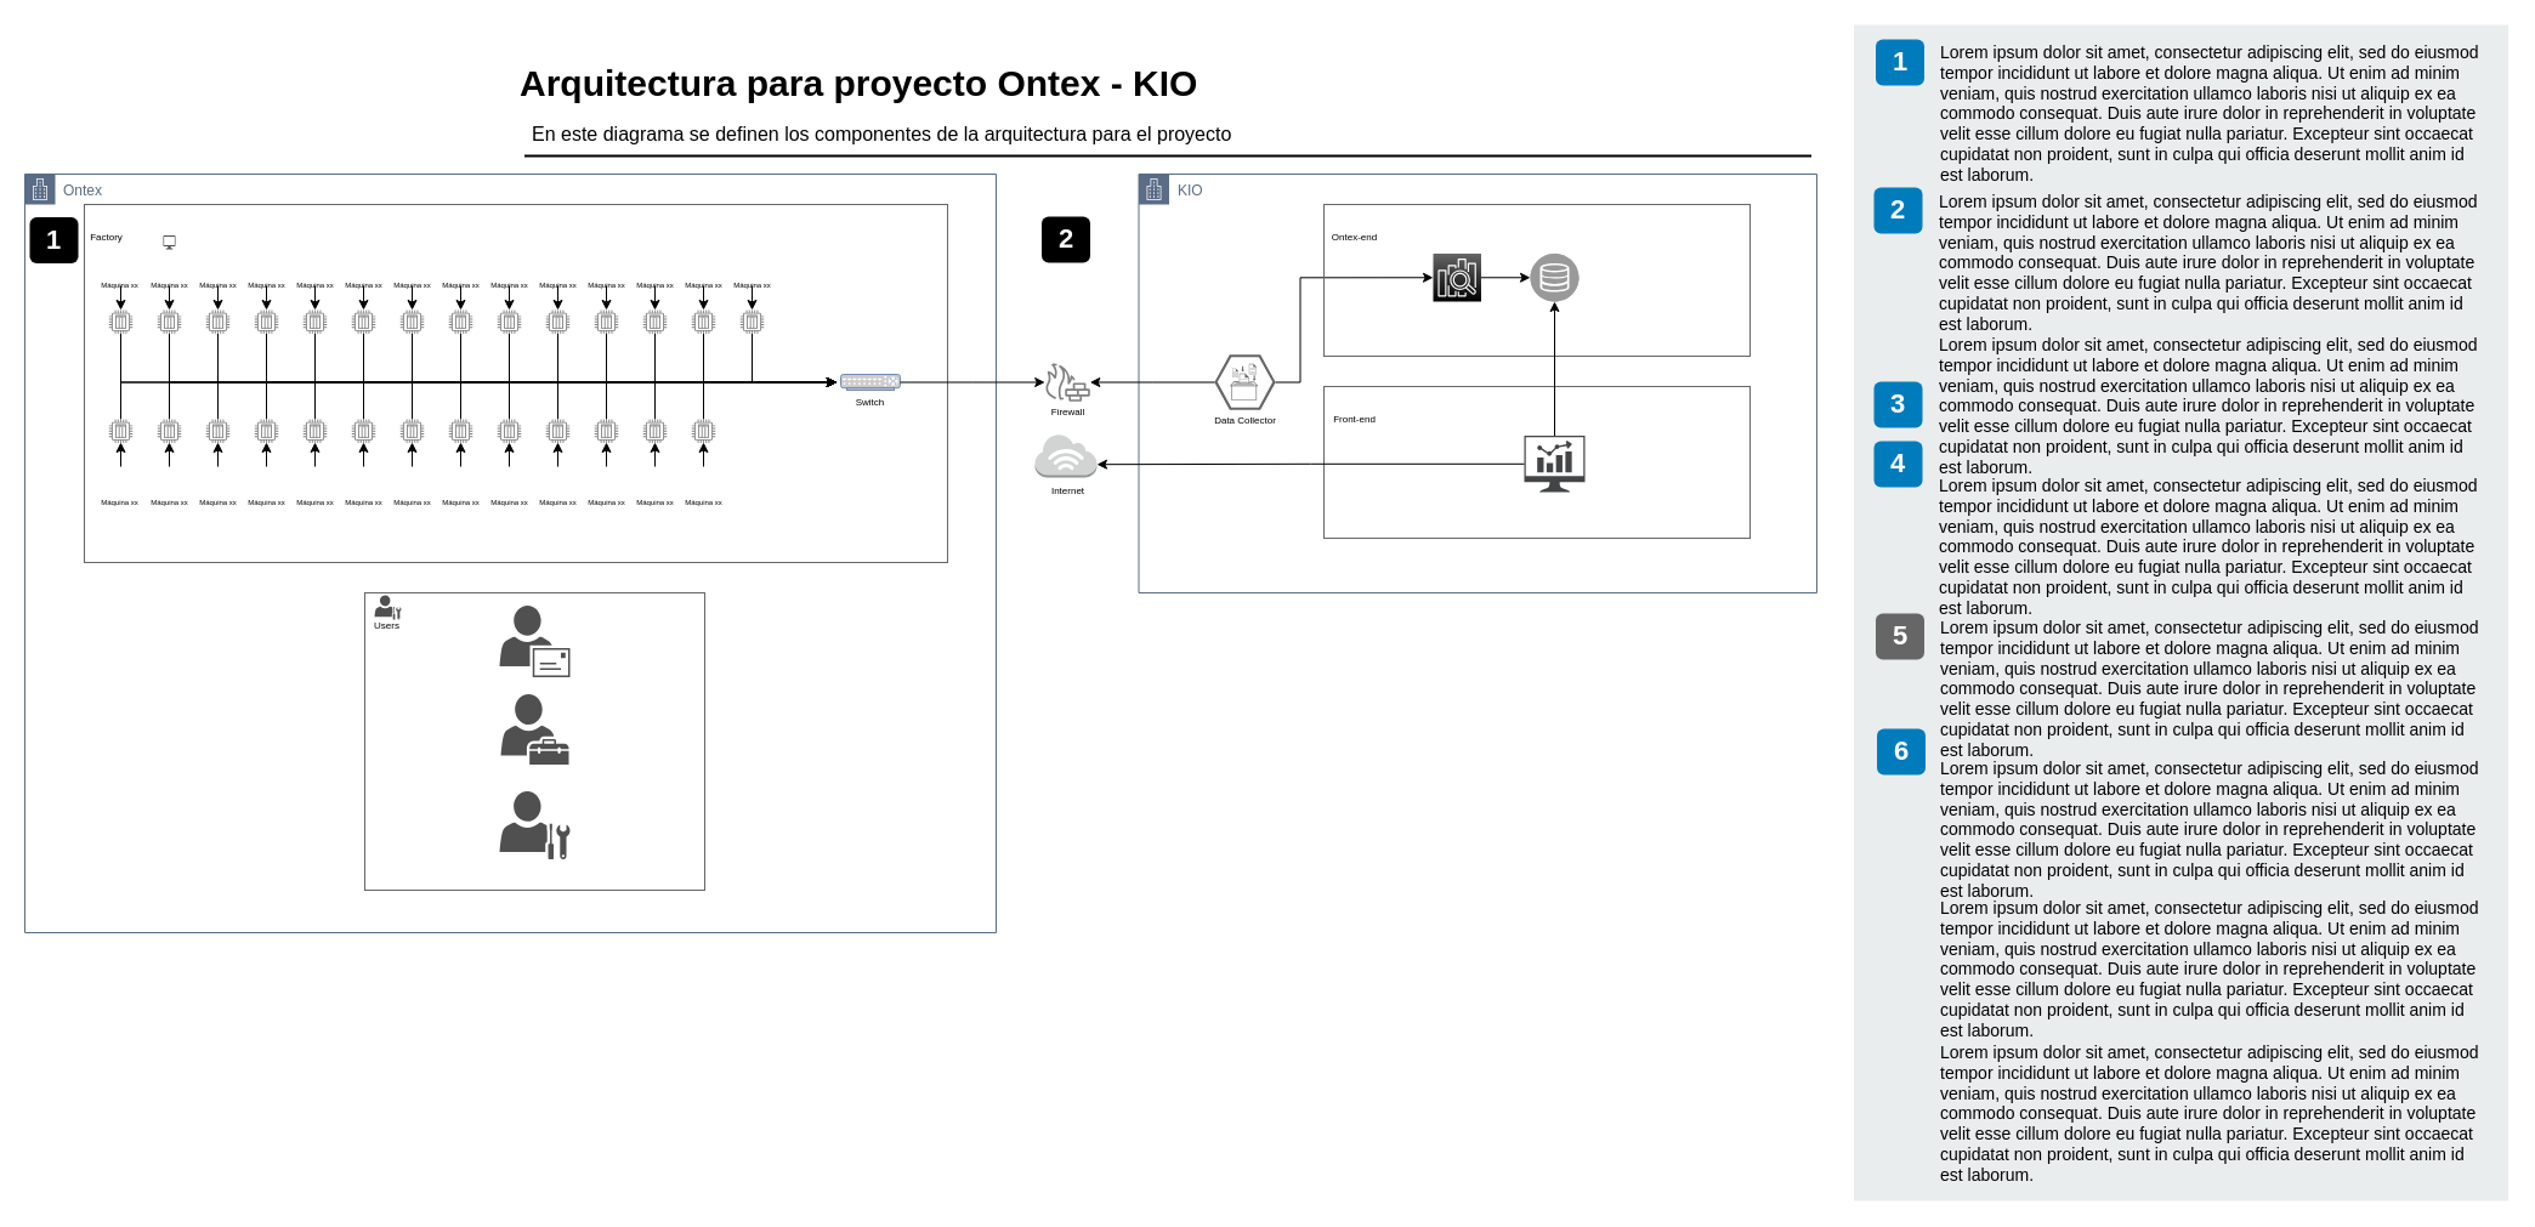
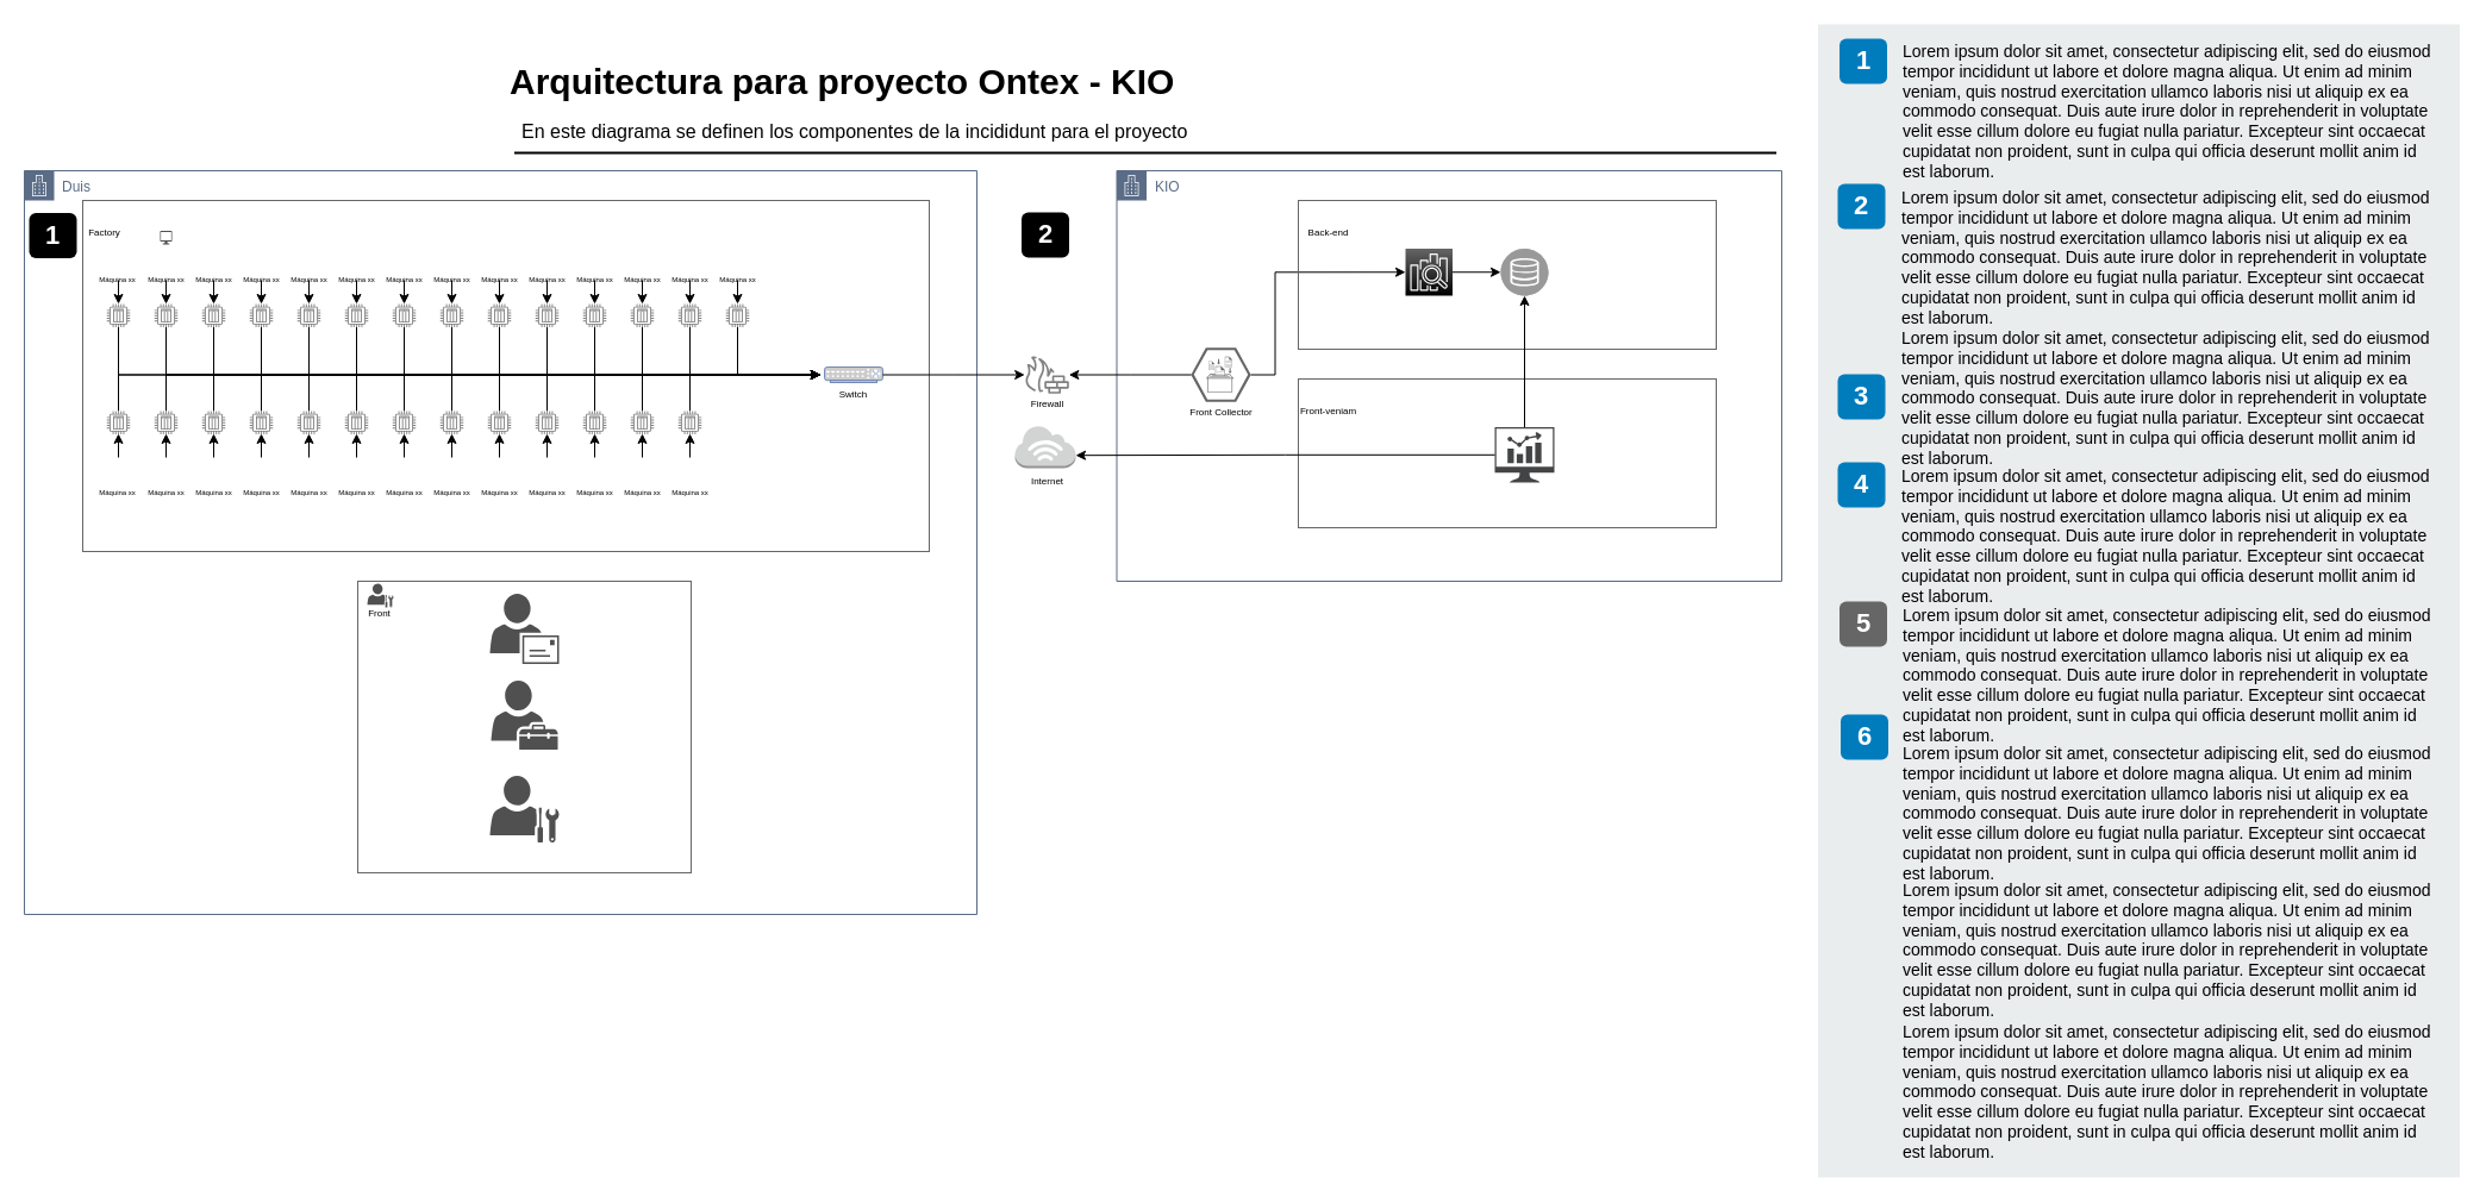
- <mxCell id="152" value="En este diagrama se definen los componentes de la arquitectura para el proyecto" style="text;html=1;resizable=0;points=[];autosize=1;align=left;verticalAlign=top;spacingTop=-4;fontSize=16" parent="1" vertex="1"><mxGeometry x="435.5" y="98" width="600" height="30" as="geometry" /></mxCell>
+ <mxCell id="152" value="En este diagrama se definen los componentes de la incididunt para el proyecto" style="text;html=1;resizable=0;points=[];autosize=1;align=left;verticalAlign=top;spacingTop=-4;fontSize=16" parent="1" vertex="1"><mxGeometry x="435.5" y="98" width="600" height="30" as="geometry" /></mxCell>
- <mxCell id="2" value="Ontex" style="points=[[0,0],[0.25,0],[0.5,0],[0.75,0],[1,0],[1,0.25],[1,0.5],[1,0.75],[1,1],[0.75,1],[0.5,1],[0.25,1],[0,1],[0,0.75],[0,0.5],[0,0.25]];outlineConnect=0;gradientColor=none;html=1;whiteSpace=wrap;fontSize=12;fontStyle=0;shape=mxgraph.aws4.group;grIcon=mxgraph.aws4.group_corporate_data_center;strokeColor=#5A6C86;fillColor=none;verticalAlign=top;align=left;spacingLeft=30;fontColor=#5A6C86;dashed=0;container=1;pointerEvents=0;collapsible=0;recursiveResize=0;" parent="1" vertex="1"><mxGeometry x="20" y="143" width="800" height="625" as="geometry" /></mxCell>
+ <mxCell id="2" value="Duis" style="points=[[0,0],[0.25,0],[0.5,0],[0.75,0],[1,0],[1,0.25],[1,0.5],[1,0.75],[1,1],[0.75,1],[0.5,1],[0.25,1],[0,1],[0,0.75],[0,0.5],[0,0.25]];outlineConnect=0;gradientColor=none;html=1;whiteSpace=wrap;fontSize=12;fontStyle=0;shape=mxgraph.aws4.group;grIcon=mxgraph.aws4.group_corporate_data_center;strokeColor=#5A6C86;fillColor=none;verticalAlign=top;align=left;spacingLeft=30;fontColor=#5A6C86;dashed=0;container=1;pointerEvents=0;collapsible=0;recursiveResize=0;" parent="1" vertex="1"><mxGeometry x="20" y="143" width="800" height="625" as="geometry" /></mxCell>
- <mxCell id="177" value="&lt;font style=&quot;font-size: 8px;&quot;&gt;Ontex-end&lt;/font&gt;" style="text;html=1;align=center;verticalAlign=middle;resizable=0;points=[];autosize=1;strokeColor=none;fillColor=none;" vertex="1" parent="173"><mxGeometry x="-5" y="10.5" width="60" height="30" as="geometry" /></mxCell>
+ <mxCell id="177" value="&lt;font style=&quot;font-size: 8px;&quot;&gt;Back-end&lt;/font&gt;" style="text;html=1;align=center;verticalAlign=middle;resizable=0;points=[];autosize=1;strokeColor=none;fillColor=none;" vertex="1" parent="173"><mxGeometry x="-5" y="10.5" width="60" height="30" as="geometry" /></mxCell>
- <mxCell id="180" value="&lt;font style=&quot;font-size: 8px;&quot;&gt;Front-end&lt;/font&gt;" style="text;html=1;align=center;verticalAlign=middle;resizable=0;points=[];autosize=1;strokeColor=none;fillColor=none;" vertex="1" parent="179"><mxGeometry x="-5" y="10.5" width="60" height="30" as="geometry" /></mxCell>
+ <mxCell id="180" value="&lt;font style=&quot;font-size: 8px;&quot;&gt;Front-veniam&lt;/font&gt;" style="text;html=1;align=center;verticalAlign=middle;resizable=0;points=[];autosize=1;strokeColor=none;fillColor=none;" vertex="1" parent="179"><mxGeometry x="-5" y="10.5" width="60" height="30" as="geometry" /></mxCell>
- <mxCell id="172" value="&lt;font style=&quot;font-size: 8px;&quot;&gt;Data Collector&lt;br&gt;&lt;/font&gt;" style="text;html=1;align=center;verticalAlign=middle;resizable=0;points=[];autosize=1;strokeColor=none;fillColor=none;" vertex="1" parent="169"><mxGeometry x="52.5" y="187.37" width="70" height="30" as="geometry" /></mxCell>
+ <mxCell id="172" value="&lt;font style=&quot;font-size: 8px;&quot;&gt;Front Collector&lt;br&gt;&lt;/font&gt;" style="text;html=1;align=center;verticalAlign=middle;resizable=0;points=[];autosize=1;strokeColor=none;fillColor=none;" vertex="1" parent="169"><mxGeometry x="52.5" y="187.37" width="70" height="30" as="geometry" /></mxCell>
- <mxCell id="158" value="4" style="rounded=1;whiteSpace=wrap;html=1;fillColor=#007CBD;strokeColor=none;fontColor=#FFFFFF;fontStyle=1;fontSize=22;labelBackgroundColor=none;" parent="1" vertex="1"><mxGeometry x="1543" y="363" width="40" height="38" as="geometry" /></mxCell>
+ <mxCell id="158" value="4" style="rounded=1;whiteSpace=wrap;html=1;fillColor=#007CBD;strokeColor=none;fontColor=#FFFFFF;fontStyle=1;fontSize=22;labelBackgroundColor=none;" parent="1" vertex="1"><mxGeometry x="1543" y="388" width="40" height="38" as="geometry" /></mxCell>
- <mxCell id="146" value="&lt;font style=&quot;font-size: 8px;&quot;&gt;Users&lt;/font&gt;" style="text;html=1;align=center;verticalAlign=middle;resizable=0;points=[];autosize=1;strokeColor=none;fillColor=none;" vertex="1" parent="145"><mxGeometry x="-2" y="10.5" width="40" height="30" as="geometry" /></mxCell>
+ <mxCell id="146" value="&lt;font style=&quot;font-size: 8px;&quot;&gt;Front&lt;/font&gt;" style="text;html=1;align=center;verticalAlign=middle;resizable=0;points=[];autosize=1;strokeColor=none;fillColor=none;" vertex="1" parent="145"><mxGeometry x="-2" y="10.5" width="40" height="30" as="geometry" /></mxCell>
